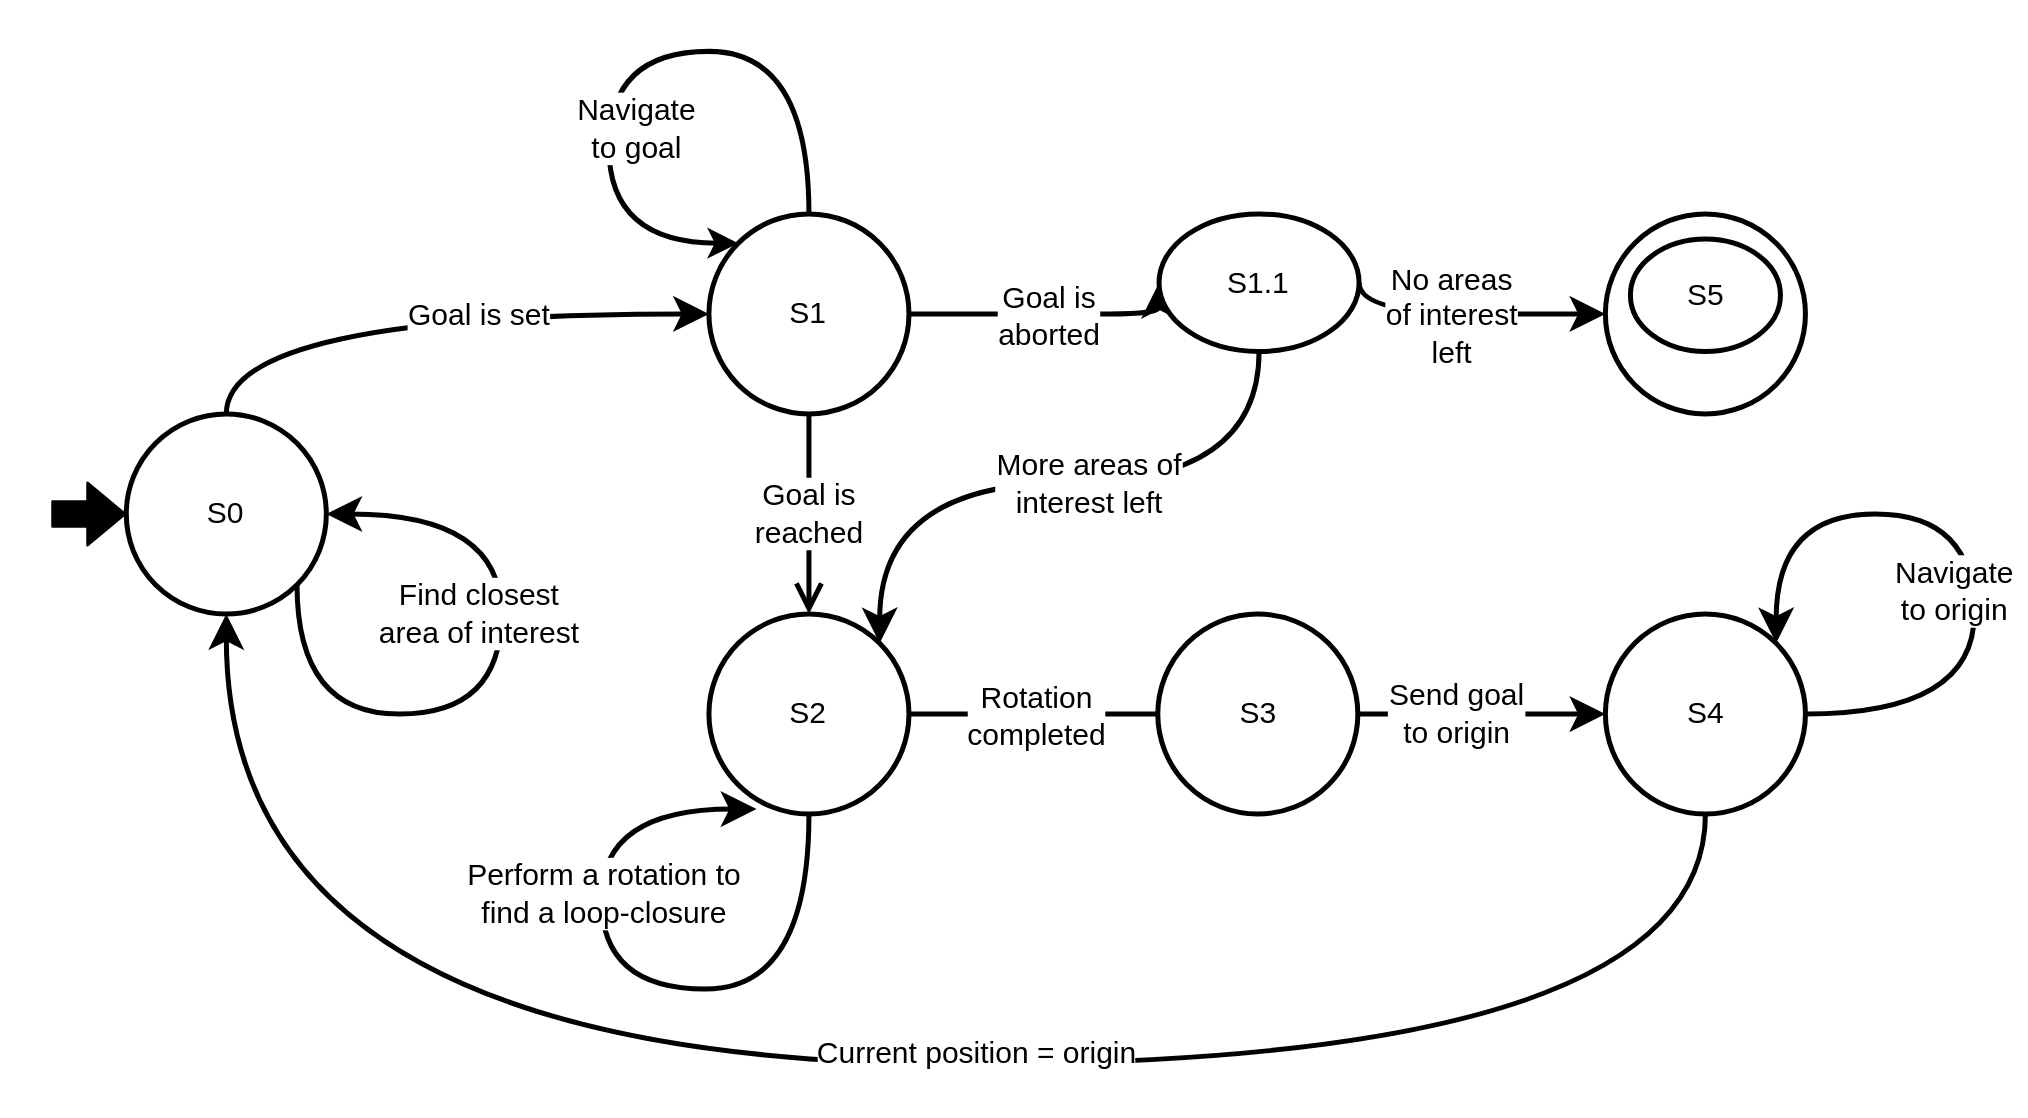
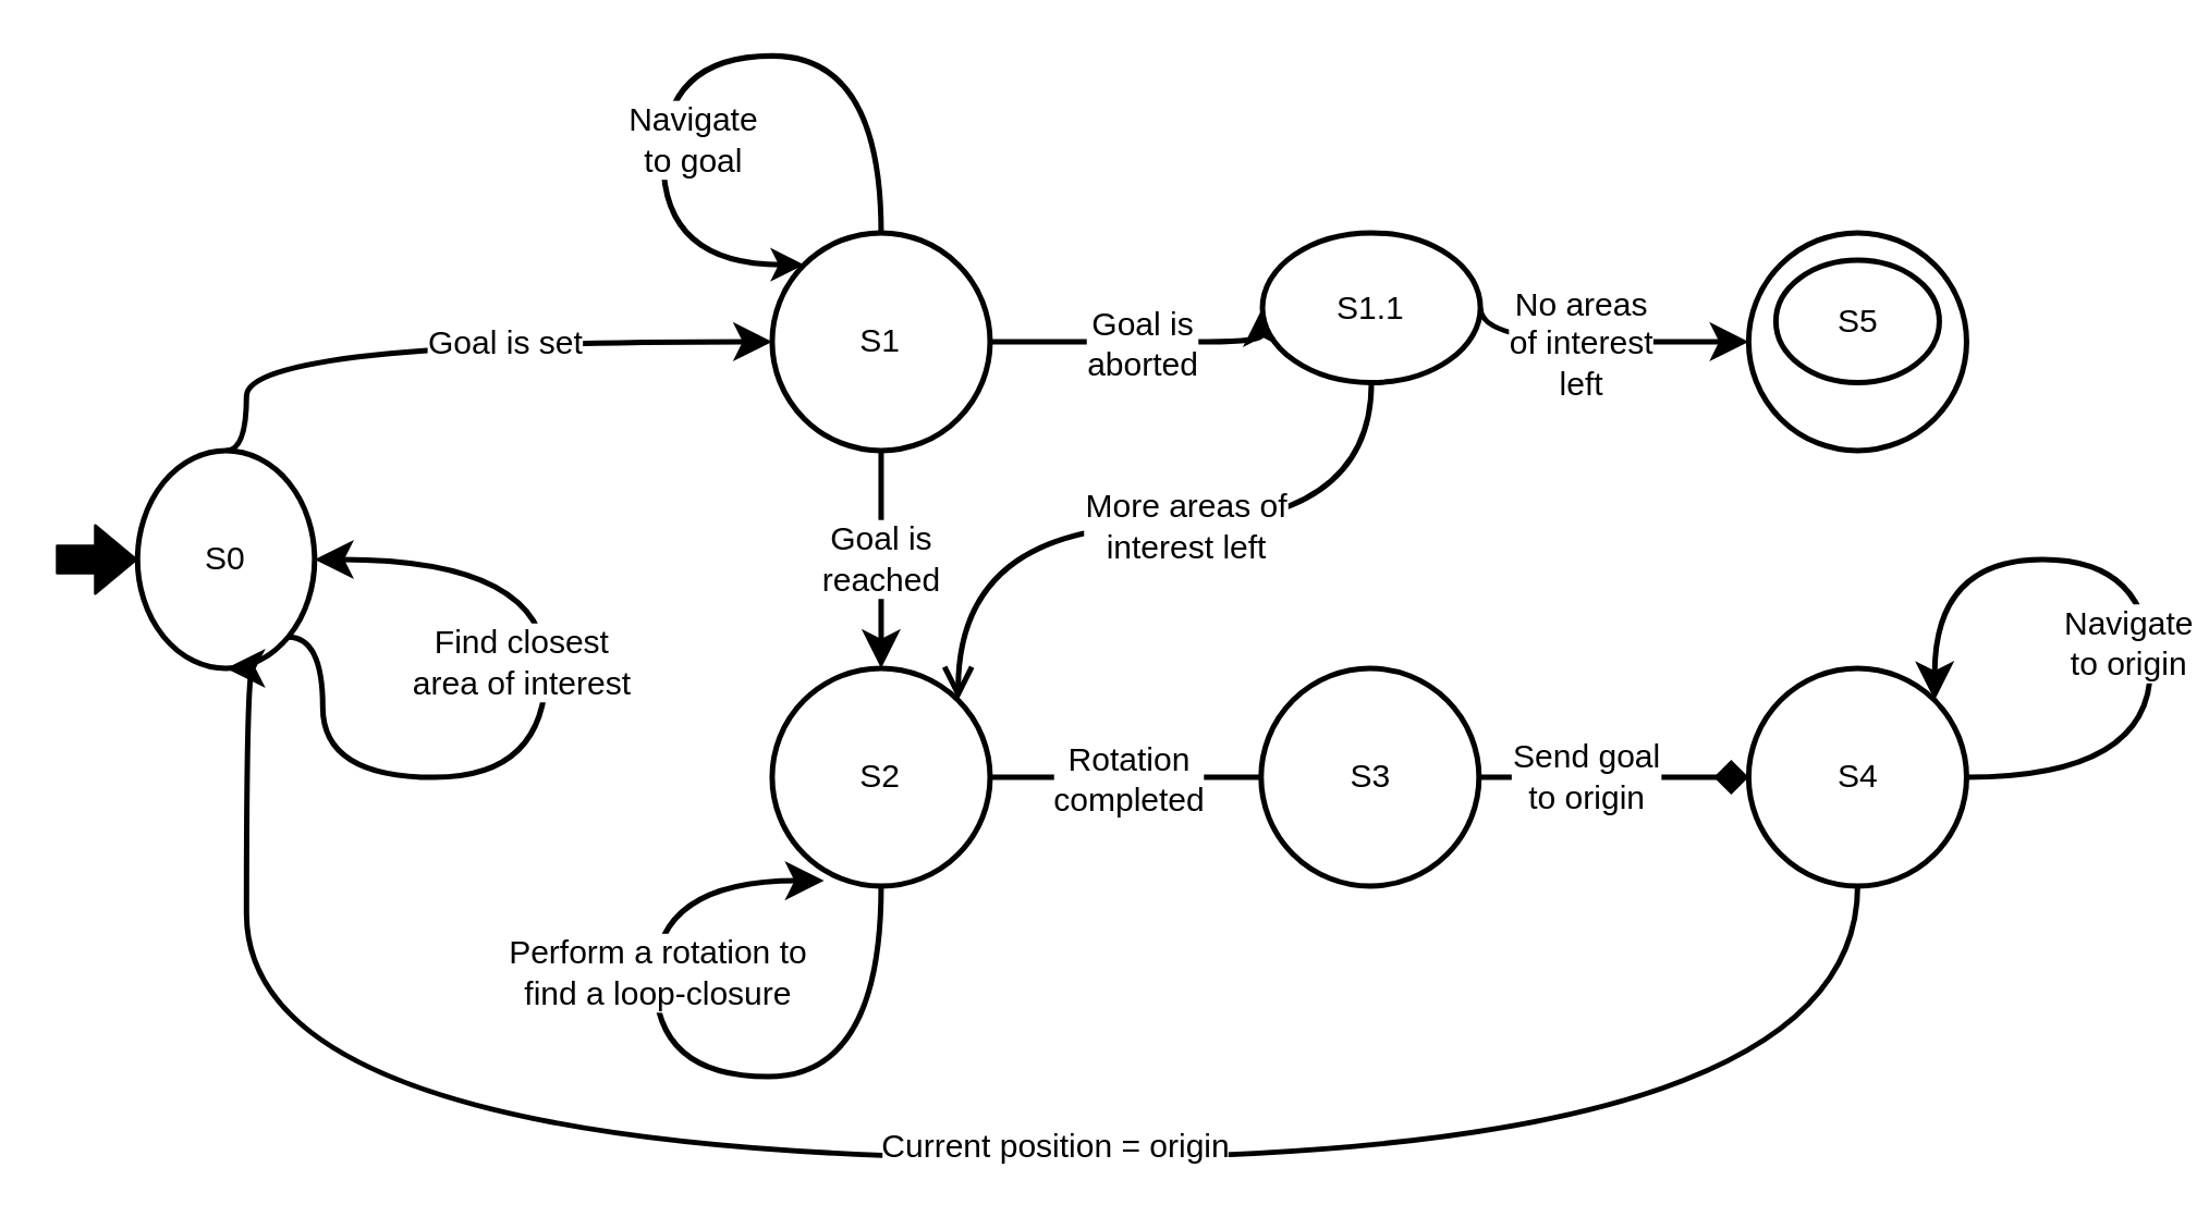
- <mxCell id="5" value="S0" style="ellipse;whiteSpace=wrap;html=1;aspect=fixed;strokeWidth=2;" parent="1" vertex="1"><mxGeometry x="50" y="165" width="80" height="80" as="geometry" /></mxCell>
+ <mxCell id="5" value="S0" style="ellipse;whiteSpace=wrap;html=1;aspect=fixed;strokeWidth=2;" parent="1" vertex="1"><mxGeometry x="50" y="165" width="65" height="80" as="geometry" /></mxCell>
- <mxCell id="13" style="edgeStyle=orthogonalEdgeStyle;orthogonalLoop=1;jettySize=auto;html=1;exitX=0.5;exitY=1;exitDx=0;exitDy=0;entryX=1;entryY=0;entryDx=0;entryDy=0;curved=1;endSize=8;strokeWidth=2;" edge="1" parent="1" source="15" target="23"><mxGeometry relative="1" as="geometry" /></mxCell>
+ <mxCell id="13" style="edgeStyle=orthogonalEdgeStyle;orthogonalLoop=1;jettySize=auto;html=1;exitX=0.5;exitY=1;exitDx=0;exitDy=0;entryX=1;entryY=0;entryDx=0;entryDy=0;curved=1;endSize=8;strokeWidth=2;endArrow=open;" edge="1" parent="1" source="15" target="23"><mxGeometry relative="1" as="geometry" /></mxCell>
- <mxCell id="9" value="&lt;font style=&quot;font-size: 12px&quot;&gt;Goal is&lt;br&gt;reached&lt;br&gt;&lt;/font&gt;" style="edgeStyle=orthogonalEdgeStyle;curved=1;orthogonalLoop=1;jettySize=auto;html=1;startArrow=none;startFill=0;endArrow=open;endFill=1;fillColor=#000000;endSize=8;strokeWidth=2;" parent="1" source="10" target="23" edge="1"><mxGeometry relative="1" as="geometry"><Array as="points"><mxPoint x="323" y="225" /><mxPoint x="323" y="225" /></Array></mxGeometry></mxCell>
+ <mxCell id="9" value="&lt;font style=&quot;font-size: 12px&quot;&gt;Goal is&lt;br&gt;reached&lt;br&gt;&lt;/font&gt;" style="edgeStyle=orthogonalEdgeStyle;curved=1;orthogonalLoop=1;jettySize=auto;html=1;startArrow=none;startFill=0;endArrow=classic;endFill=1;fillColor=#000000;endSize=8;strokeWidth=2;" parent="1" source="10" target="23" edge="1"><mxGeometry relative="1" as="geometry"><Array as="points"><mxPoint x="323" y="225" /><mxPoint x="323" y="225" /></Array></mxGeometry></mxCell>
- <mxCell id="31" style="edgeStyle=orthogonalEdgeStyle;curved=1;orthogonalLoop=1;jettySize=auto;html=1;exitX=1;exitY=0.5;exitDx=0;exitDy=0;entryX=0;entryY=0.5;entryDx=0;entryDy=0;endSize=8;strokeWidth=2;" edge="1" parent="1" source="33" target="26"><mxGeometry relative="1" as="geometry" /></mxCell>
+ <mxCell id="31" style="edgeStyle=orthogonalEdgeStyle;curved=1;orthogonalLoop=1;jettySize=auto;html=1;exitX=1;exitY=0.5;exitDx=0;exitDy=0;entryX=0;entryY=0.5;entryDx=0;entryDy=0;endSize=8;strokeWidth=2;endArrow=diamond;" edge="1" parent="1" source="33" target="26"><mxGeometry relative="1" as="geometry" /></mxCell>
